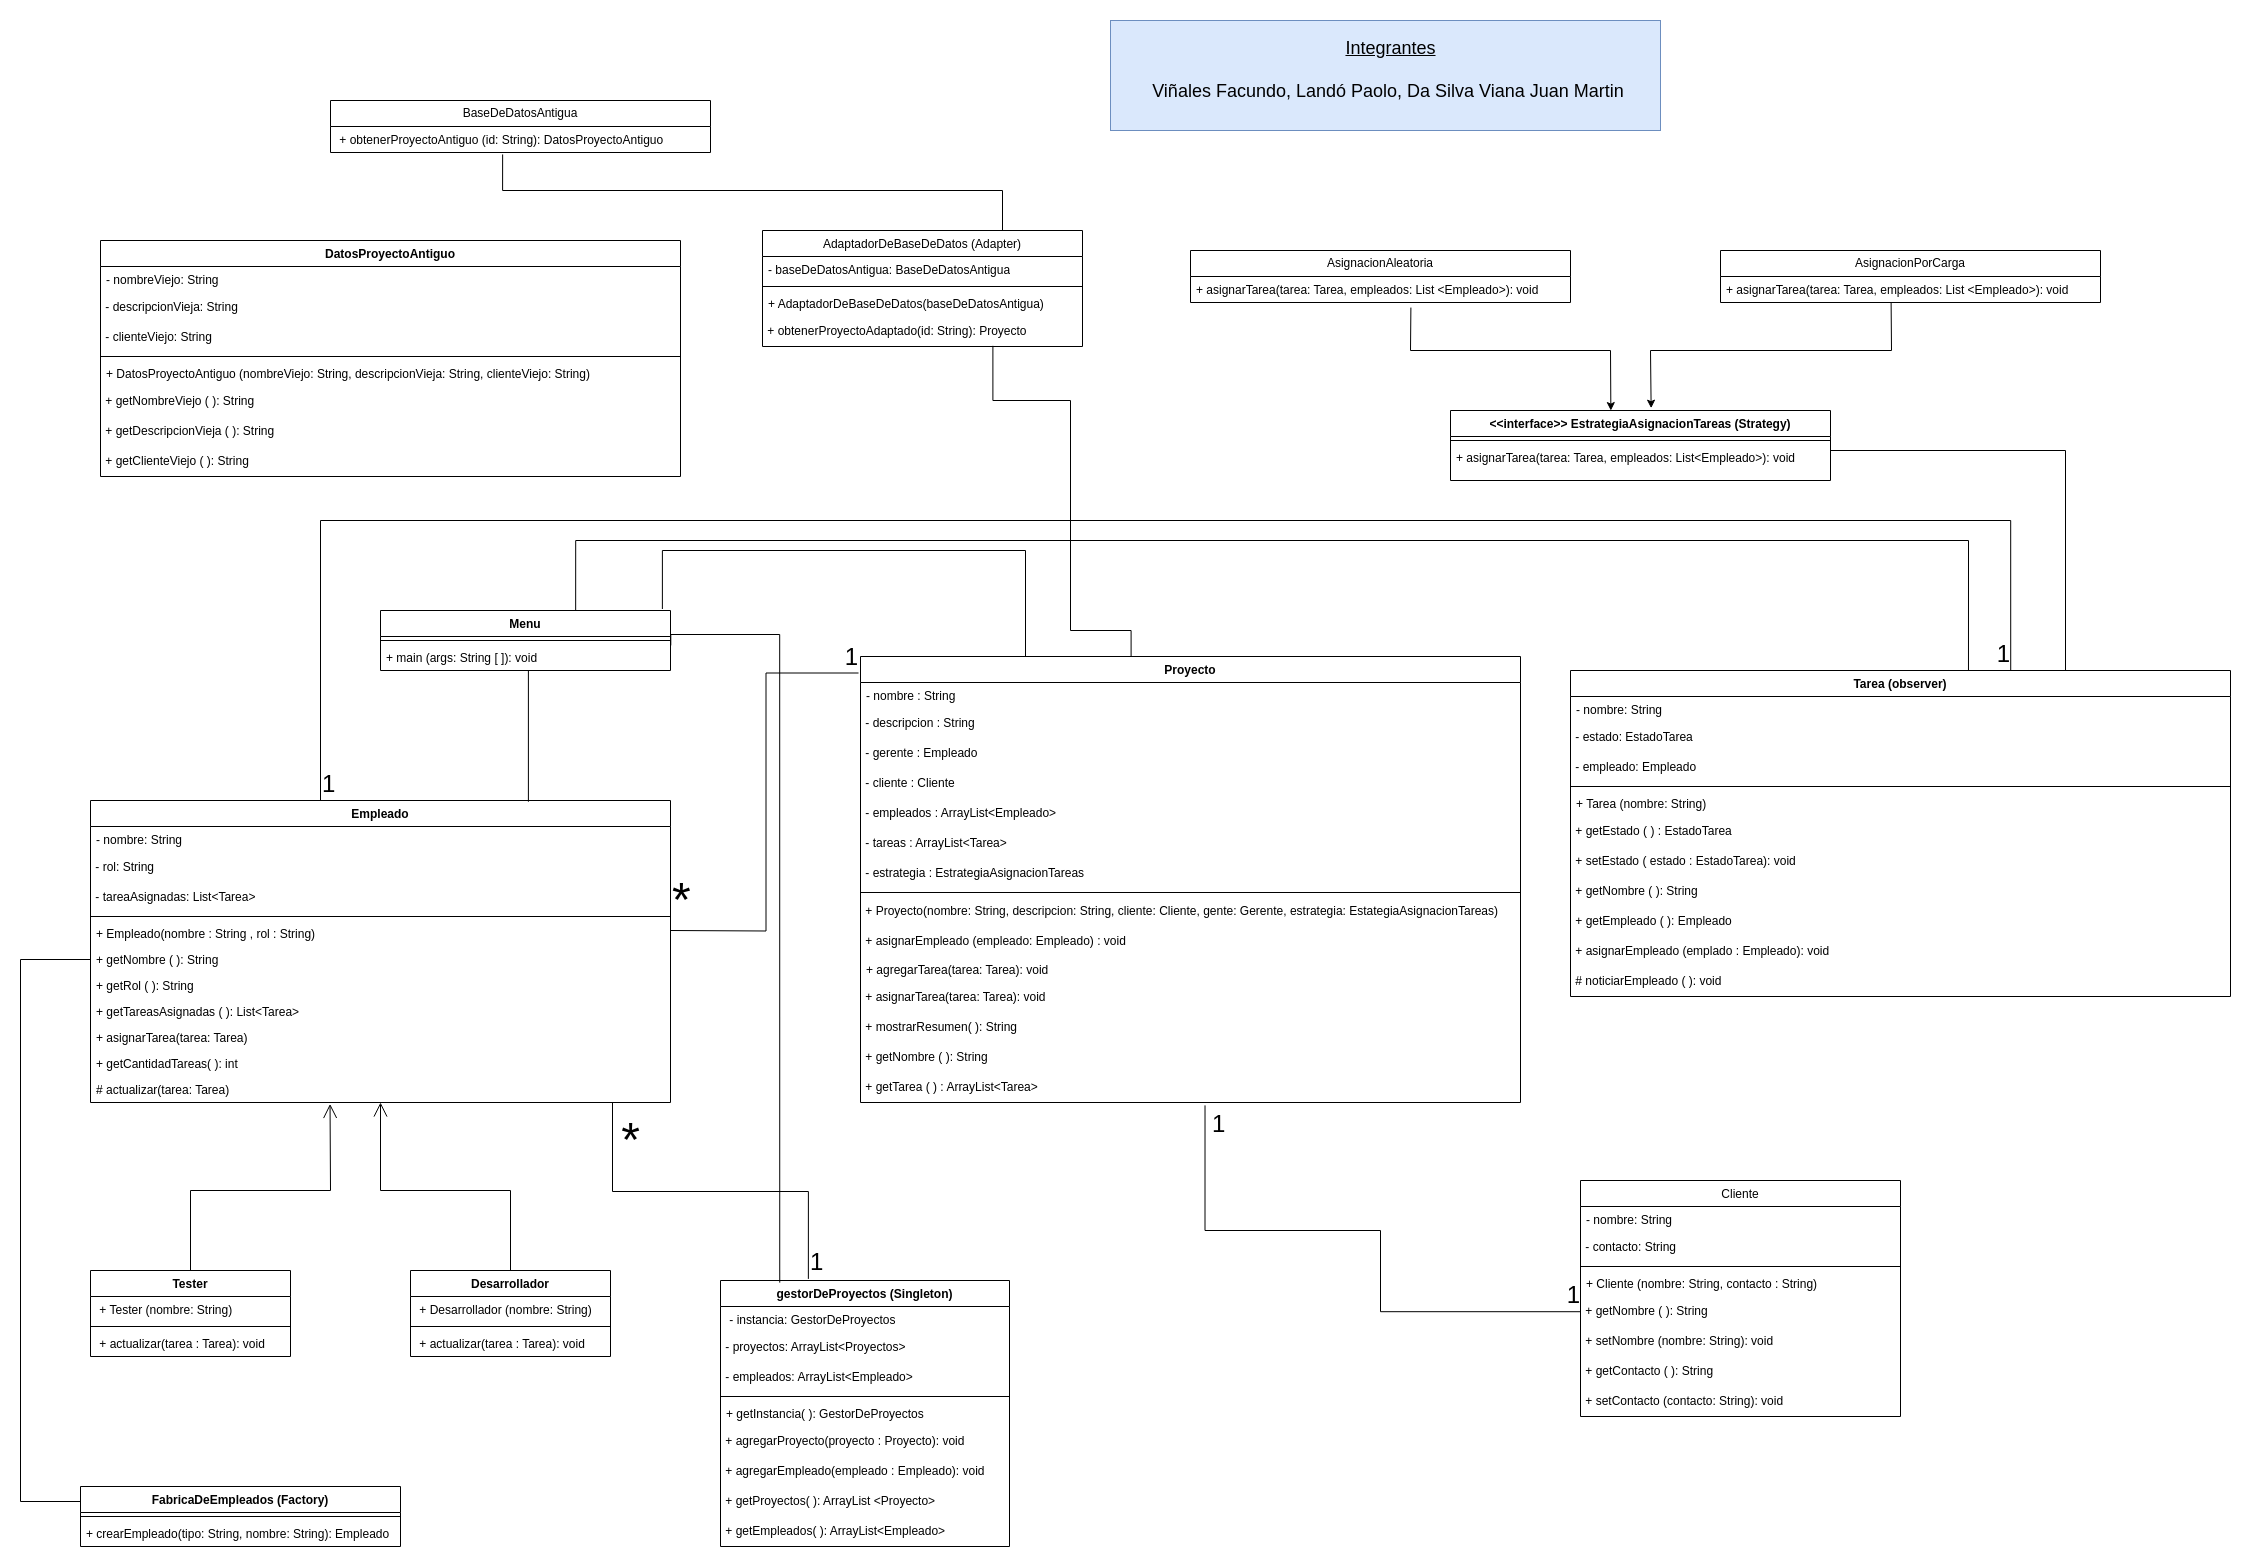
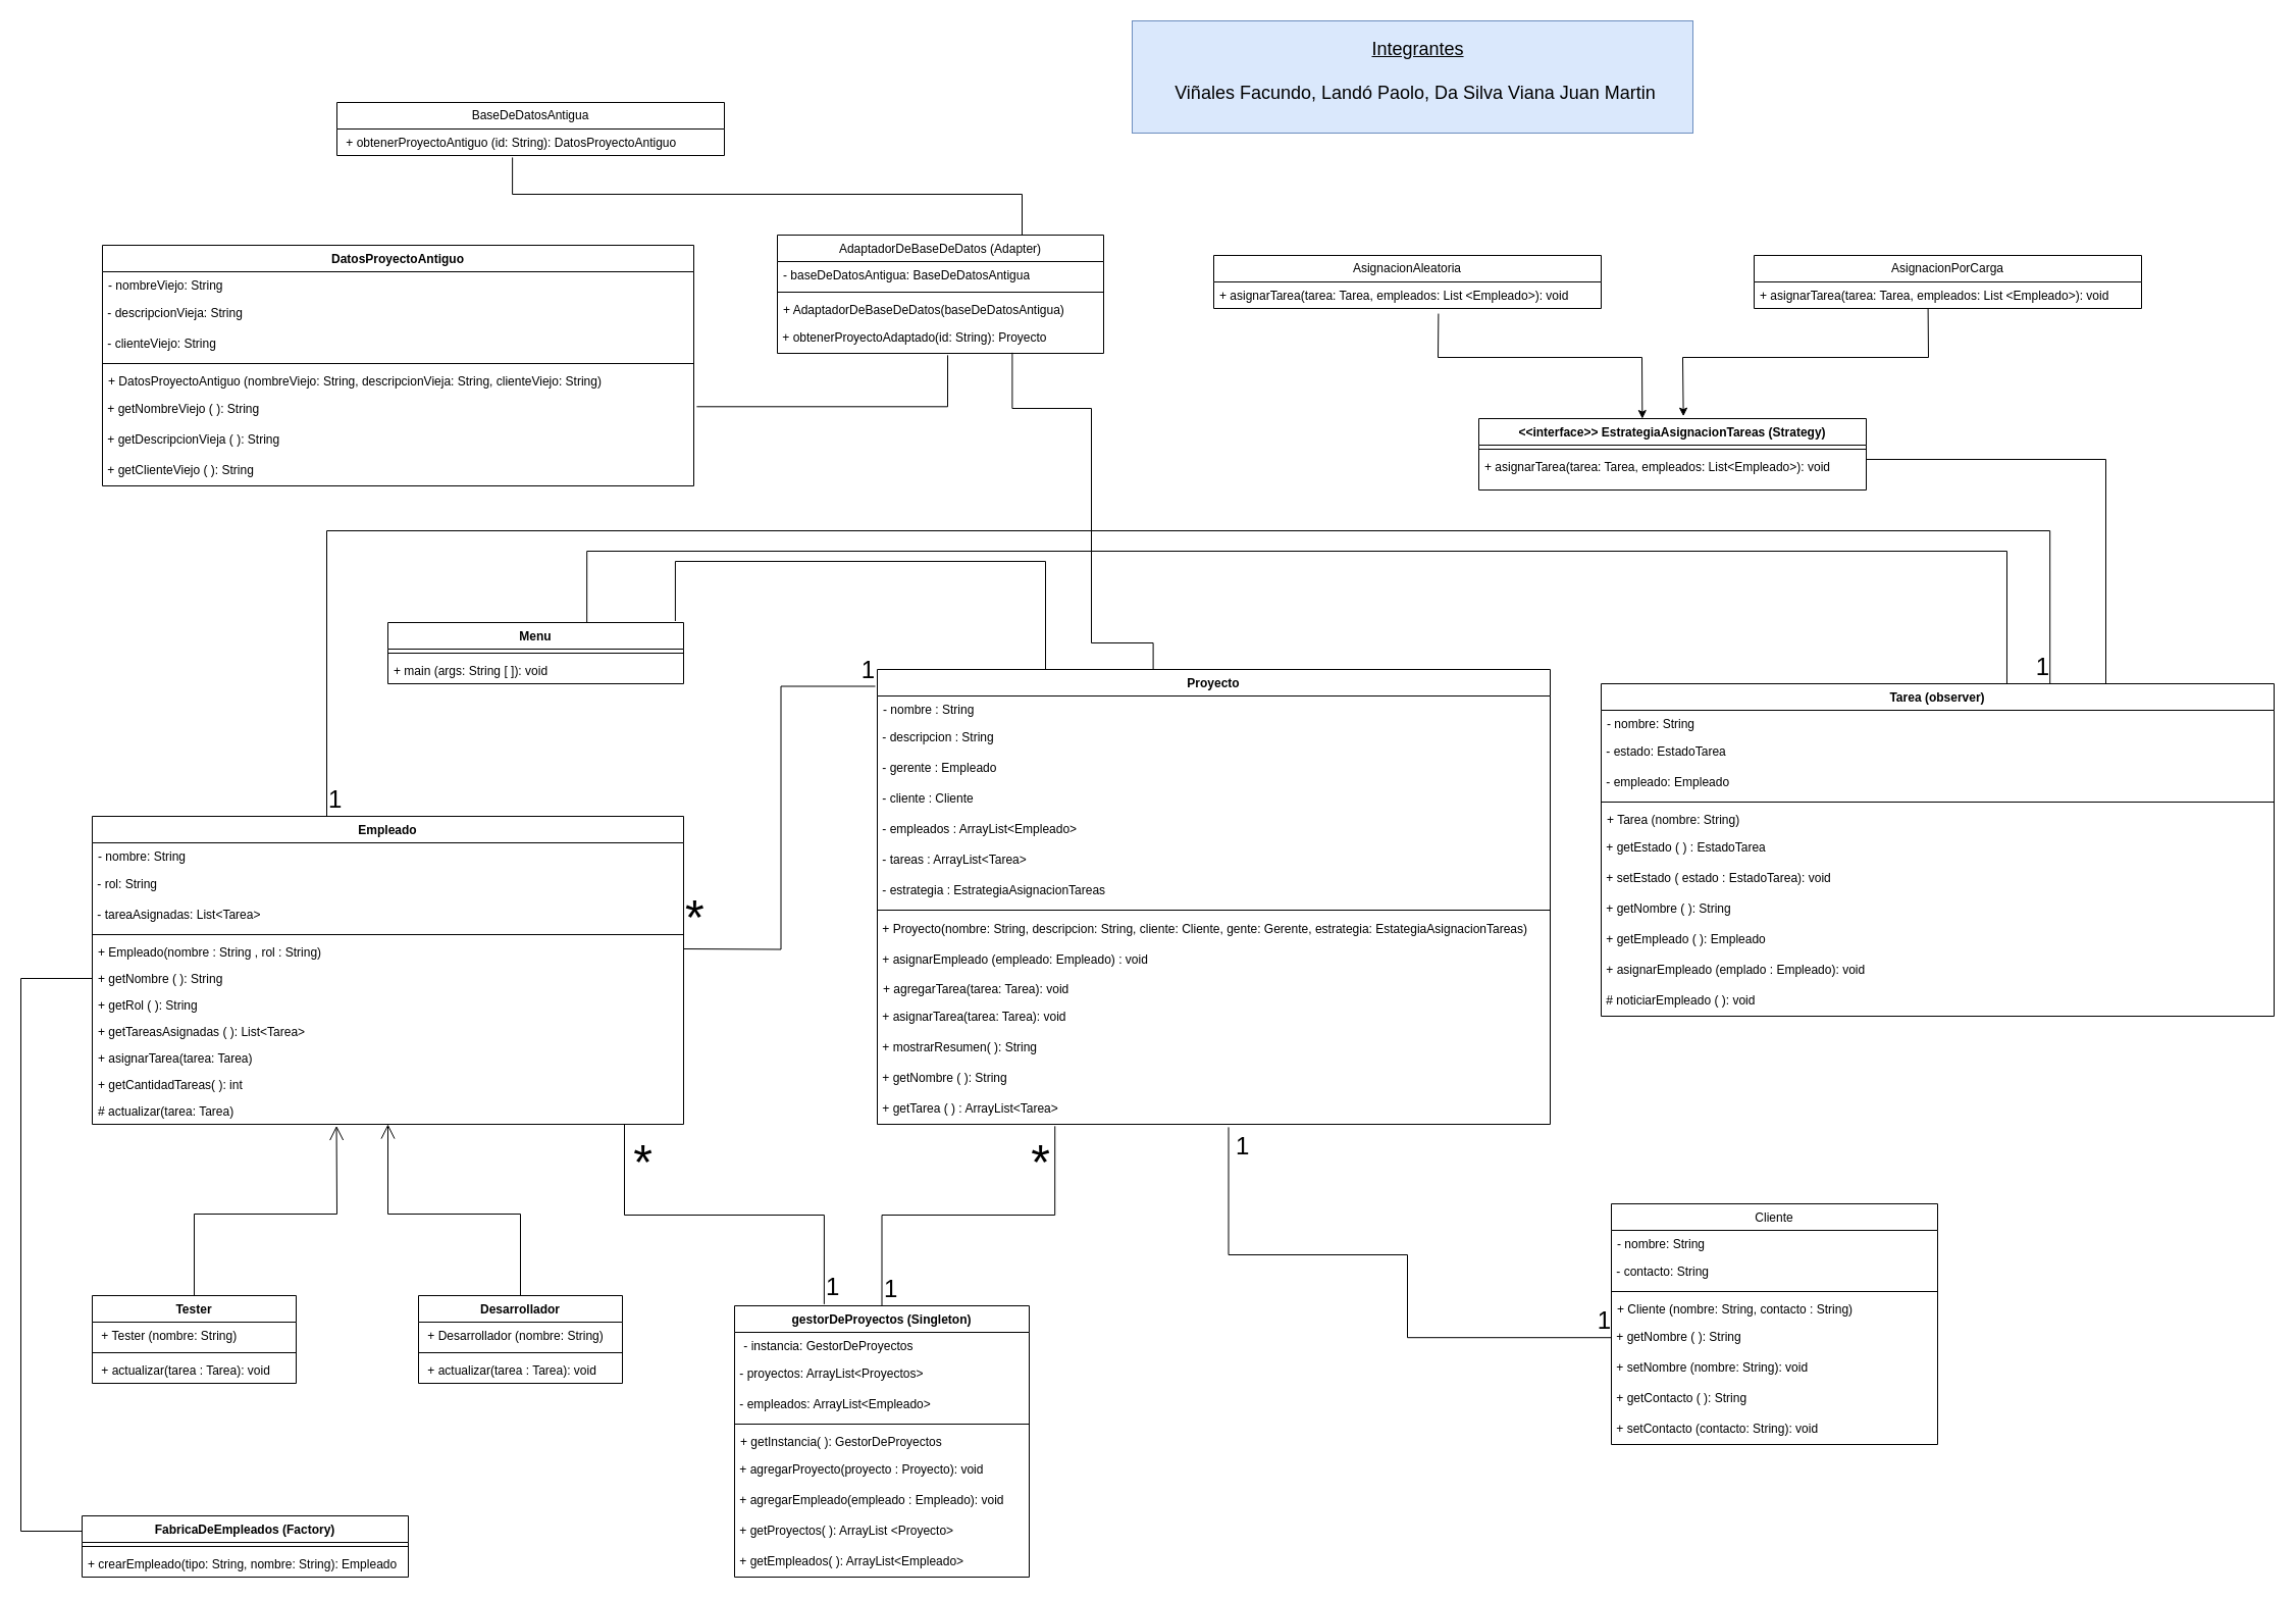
+ <mxCell id="116" value="" style="endArrow=none;html=1;edgeStyle=orthogonalEdgeStyle;rounded=0;entryX=0.522;entryY=1.062;entryDx=0;entryDy=0;entryPerimeter=0;exitX=1.005;exitY=0.41;exitDx=0;exitDy=0;exitPerimeter=0;" parent="1" source="28" target="8" edge="1"><mxGeometry relative="1" as="geometry"><mxPoint x="770" y="400" as="sourcePoint" /><mxPoint x="930" y="400" as="targetPoint" /></mxGeometry></mxCell>
- <mxCell id="122" value="" style="endArrow=none;html=1;edgeStyle=orthogonalEdgeStyle;rounded=0;entryX=0.51;entryY=0.99;entryDx=0;entryDy=0;entryPerimeter=0;exitX=0.755;exitY=0.004;exitDx=0;exitDy=0;exitPerimeter=0;" parent="1" source="31" target="62" edge="1"><mxGeometry relative="1" as="geometry"><mxPoint x="530" y="800" as="sourcePoint" /><mxPoint x="410" y="890" as="targetPoint" /></mxGeometry></mxCell>
- <mxCell id="120" value="" style="endArrow=none;html=1;edgeStyle=orthogonalEdgeStyle;rounded=0;exitX=1.001;exitY=0.036;exitDx=0;exitDy=0;exitPerimeter=0;entryX=0.205;entryY=0.008;entryDx=0;entryDy=0;entryPerimeter=0;" parent="1" source="62" target="50" edge="1"><mxGeometry relative="1" as="geometry"><mxPoint x="690" y="920" as="sourcePoint" /><mxPoint x="850" y="920" as="targetPoint" /><Array as="points"><mxPoint x="670" y="634" /><mxPoint x="779" y="634" /></Array></mxGeometry></mxCell>
+ <mxCell id="110" value="" style="endArrow=none;html=1;edgeStyle=orthogonalEdgeStyle;rounded=0;exitX=0.5;exitY=0;exitDx=0;exitDy=0;entryX=0.264;entryY=1.061;entryDx=0;entryDy=0;entryPerimeter=0;" parent="1" source="50" target="78" edge="1"><mxGeometry relative="1" as="geometry"><mxPoint x="860" y="1180" as="sourcePoint" /><mxPoint x="1020" y="1180" as="targetPoint" /></mxGeometry></mxCell>
+ <mxCell id="111" value="&lt;font style=&quot;font-size: 24px;&quot;&gt;1&lt;/font&gt;" style="edgeLabel;resizable=0;html=1;align=left;verticalAlign=bottom;" parent="110" connectable="0" vertex="1"><mxGeometry x="-1" relative="1" as="geometry" /></mxCell>
+ <mxCell id="112" value="&lt;font style=&quot;font-size: 48px;&quot;&gt;*&lt;/font&gt;" style="edgeLabel;resizable=0;html=1;align=right;verticalAlign=bottom;" parent="110" connectable="0" vertex="1"><mxGeometry x="1" relative="1" as="geometry"><mxPoint x="-4" y="66" as="offset" /></mxGeometry></mxCell>
